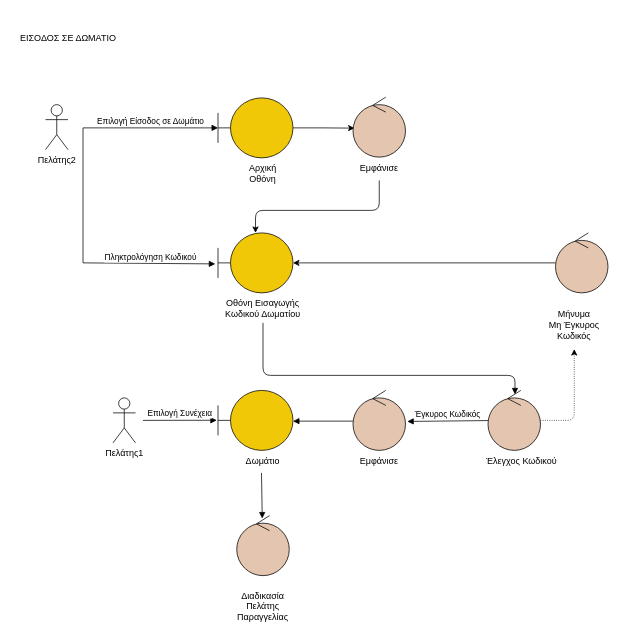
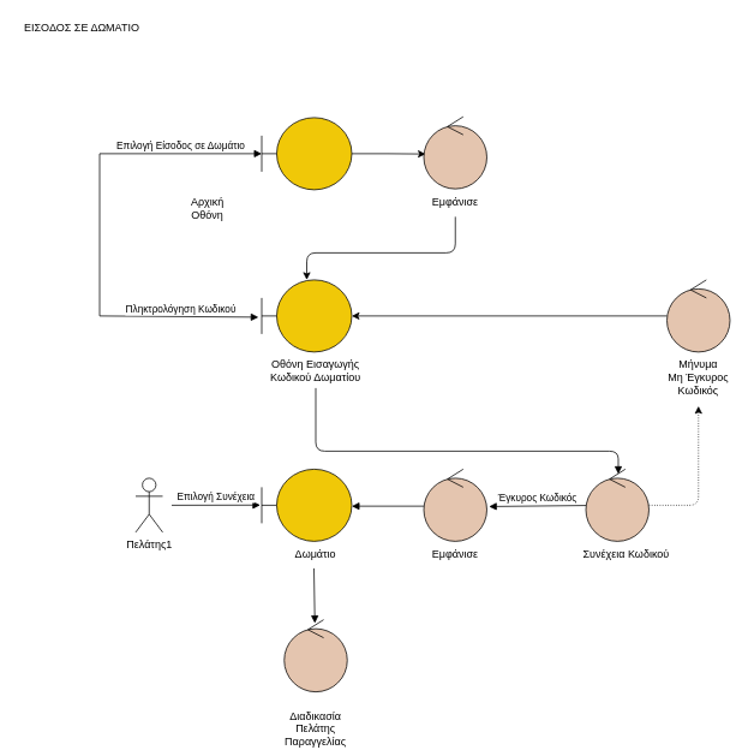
- <mxCell id="3" value="ΕΙΣΟΔΟΣ ΣΕ ΔΩΜΑΤΙΟ" style="text;html=1;align=center;verticalAlign=middle;resizable=0;points=[];autosize=1;strokeColor=none;fillColor=none;" parent="1" vertex="1"><mxGeometry x="20" y="40" width="140" height="20" as="geometry" /></mxCell>
+ <mxCell id="3" value="ΕΙΣΟΔΟΣ ΣΕ ΔΩΜΑΤΙΟ" style="text;html=1;align=center;verticalAlign=middle;resizable=0;points=[];autosize=1;strokeColor=none;fillColor=none;" parent="1" vertex="1"><mxGeometry x="20" y="20" width="140" height="20" as="geometry" /></mxCell>
- <mxCell id="2" value="Πελάτης2" style="shape=umlActor;verticalLabelPosition=bottom;verticalAlign=top;html=1;" parent="1" vertex="1"><mxGeometry x="60" y="139" width="30" height="60" as="geometry" /></mxCell>
- <mxCell id="24" value="&lt;meta charset=&quot;utf-8&quot;&gt;&lt;span style=&quot;font-family: helvetica; font-size: 12px; font-style: normal; font-weight: 400; letter-spacing: normal; text-indent: 0px; text-transform: none; word-spacing: 0px; display: inline; float: none;&quot;&gt;Αρχική&lt;/span&gt;&lt;br style=&quot;font-family: helvetica; font-size: 12px; font-style: normal; font-weight: 400; letter-spacing: normal; text-indent: 0px; text-transform: none; word-spacing: 0px;&quot;&gt;&lt;span style=&quot;font-family: helvetica; font-size: 12px; font-style: normal; font-weight: 400; letter-spacing: normal; text-indent: 0px; text-transform: none; word-spacing: 0px; display: inline; float: none;&quot;&gt;Οθόνη&lt;/span&gt;" style="text;whiteSpace=wrap;html=1;align=center;labelBackgroundColor=none;fontColor=default;" parent="1" vertex="1"><mxGeometry x="315" y="210" width="70" height="40" as="geometry" /></mxCell>
+ <mxCell id="24" value="&lt;meta charset=&quot;utf-8&quot;&gt;&lt;span style=&quot;font-family: helvetica; font-size: 12px; font-style: normal; font-weight: 400; letter-spacing: normal; text-indent: 0px; text-transform: none; word-spacing: 0px; display: inline; float: none;&quot;&gt;Αρχική&lt;/span&gt;&lt;br style=&quot;font-family: helvetica; font-size: 12px; font-style: normal; font-weight: 400; letter-spacing: normal; text-indent: 0px; text-transform: none; word-spacing: 0px;&quot;&gt;&lt;span style=&quot;font-family: helvetica; font-size: 12px; font-style: normal; font-weight: 400; letter-spacing: normal; text-indent: 0px; text-transform: none; word-spacing: 0px; display: inline; float: none;&quot;&gt;Οθόνη&lt;/span&gt;" style="text;whiteSpace=wrap;html=1;align=center;labelBackgroundColor=none;fontColor=default;" parent="1" vertex="1"><mxGeometry x="195" y="210" width="70" height="40" as="geometry" /></mxCell>
- <mxCell id="27" value="&lt;span style=&quot;font-family: &amp;#34;helvetica&amp;#34; ; font-size: 12px ; font-style: normal ; font-weight: 400 ; letter-spacing: normal ; text-indent: 0px ; text-transform: none ; word-spacing: 0px ; display: inline ; float: none&quot;&gt;Μήνυμα&lt;/span&gt;&lt;br style=&quot;font-family: &amp;#34;helvetica&amp;#34; ; font-size: 12px ; font-style: normal ; font-weight: 400 ; letter-spacing: normal ; text-indent: 0px ; text-transform: none ; word-spacing: 0px&quot;&gt;&lt;span style=&quot;font-family: &amp;#34;helvetica&amp;#34; ; font-size: 12px ; font-style: normal ; font-weight: 400 ; letter-spacing: normal ; text-indent: 0px ; text-transform: none ; word-spacing: 0px ; display: inline ; float: none&quot;&gt;Μη&amp;nbsp;&lt;/span&gt;&lt;span style=&quot;font-family: &amp;#34;helvetica&amp;#34; ; font-size: 12px ; font-style: normal ; font-weight: 400 ; letter-spacing: normal ; text-indent: 0px ; text-transform: none ; word-spacing: 0px ; display: inline ; float: none&quot;&gt;Έγκυρος&lt;/span&gt;&lt;br style=&quot;font-family: &amp;#34;helvetica&amp;#34; ; font-size: 12px ; font-style: normal ; font-weight: 400 ; letter-spacing: normal ; text-indent: 0px ; text-transform: none ; word-spacing: 0px&quot;&gt;&lt;span style=&quot;font-family: &amp;#34;helvetica&amp;#34; ; font-size: 12px ; font-style: normal ; font-weight: 400 ; letter-spacing: normal ; text-indent: 0px ; text-transform: none ; word-spacing: 0px ; display: inline ; float: none&quot;&gt;Κωδικός&lt;/span&gt;" style="text;whiteSpace=wrap;html=1;fontColor=default;labelBackgroundColor=none;align=center;" parent="1" vertex="1"><mxGeometry x="725" y="405" width="80" height="60" as="geometry" /></mxCell>
+ <mxCell id="27" value="&lt;span style=&quot;font-family: &amp;#34;helvetica&amp;#34; ; font-size: 12px ; font-style: normal ; font-weight: 400 ; letter-spacing: normal ; text-indent: 0px ; text-transform: none ; word-spacing: 0px ; display: inline ; float: none&quot;&gt;Μήνυμα&lt;/span&gt;&lt;br style=&quot;font-family: &amp;#34;helvetica&amp;#34; ; font-size: 12px ; font-style: normal ; font-weight: 400 ; letter-spacing: normal ; text-indent: 0px ; text-transform: none ; word-spacing: 0px&quot;&gt;&lt;span style=&quot;font-family: &amp;#34;helvetica&amp;#34; ; font-size: 12px ; font-style: normal ; font-weight: 400 ; letter-spacing: normal ; text-indent: 0px ; text-transform: none ; word-spacing: 0px ; display: inline ; float: none&quot;&gt;Μη&amp;nbsp;&lt;/span&gt;&lt;span style=&quot;font-family: &amp;#34;helvetica&amp;#34; ; font-size: 12px ; font-style: normal ; font-weight: 400 ; letter-spacing: normal ; text-indent: 0px ; text-transform: none ; word-spacing: 0px ; display: inline ; float: none&quot;&gt;Έγκυρος&lt;/span&gt;&lt;br style=&quot;font-family: &amp;#34;helvetica&amp;#34; ; font-size: 12px ; font-style: normal ; font-weight: 400 ; letter-spacing: normal ; text-indent: 0px ; text-transform: none ; word-spacing: 0px&quot;&gt;&lt;span style=&quot;font-family: &amp;#34;helvetica&amp;#34; ; font-size: 12px ; font-style: normal ; font-weight: 400 ; letter-spacing: normal ; text-indent: 0px ; text-transform: none ; word-spacing: 0px ; display: inline ; float: none&quot;&gt;Κωδικός&lt;/span&gt;" style="text;whiteSpace=wrap;html=1;fontColor=default;labelBackgroundColor=none;align=center;" parent="1" vertex="1"><mxGeometry x="735" y="390" width="80" height="60" as="geometry" /></mxCell>
- <mxCell id="30" value="&lt;meta charset=&quot;utf-8&quot;&gt;&lt;span style=&quot;font-family: helvetica; font-size: 12px; font-style: normal; font-weight: 400; letter-spacing: normal; text-indent: 0px; text-transform: none; word-spacing: 0px; display: inline; float: none;&quot;&gt;Έλεγχος Κωδικού&lt;/span&gt;" style="text;whiteSpace=wrap;html=1;align=center;labelBackgroundColor=none;fontColor=default;" parent="1" vertex="1"><mxGeometry x="630" y="600" width="130" height="30" as="geometry" /></mxCell>
+ <mxCell id="30" value="&lt;meta charset=&quot;utf-8&quot;&gt;&lt;span style=&quot;font-family: helvetica; font-size: 12px; font-style: normal; font-weight: 400; letter-spacing: normal; text-indent: 0px; text-transform: none; word-spacing: 0px; display: inline; float: none;&quot;&gt;Συνέχεια Κωδικού&lt;/span&gt;" style="text;whiteSpace=wrap;html=1;align=center;labelBackgroundColor=none;fontColor=default;" parent="1" vertex="1"><mxGeometry x="630" y="600" width="130" height="30" as="geometry" /></mxCell>
